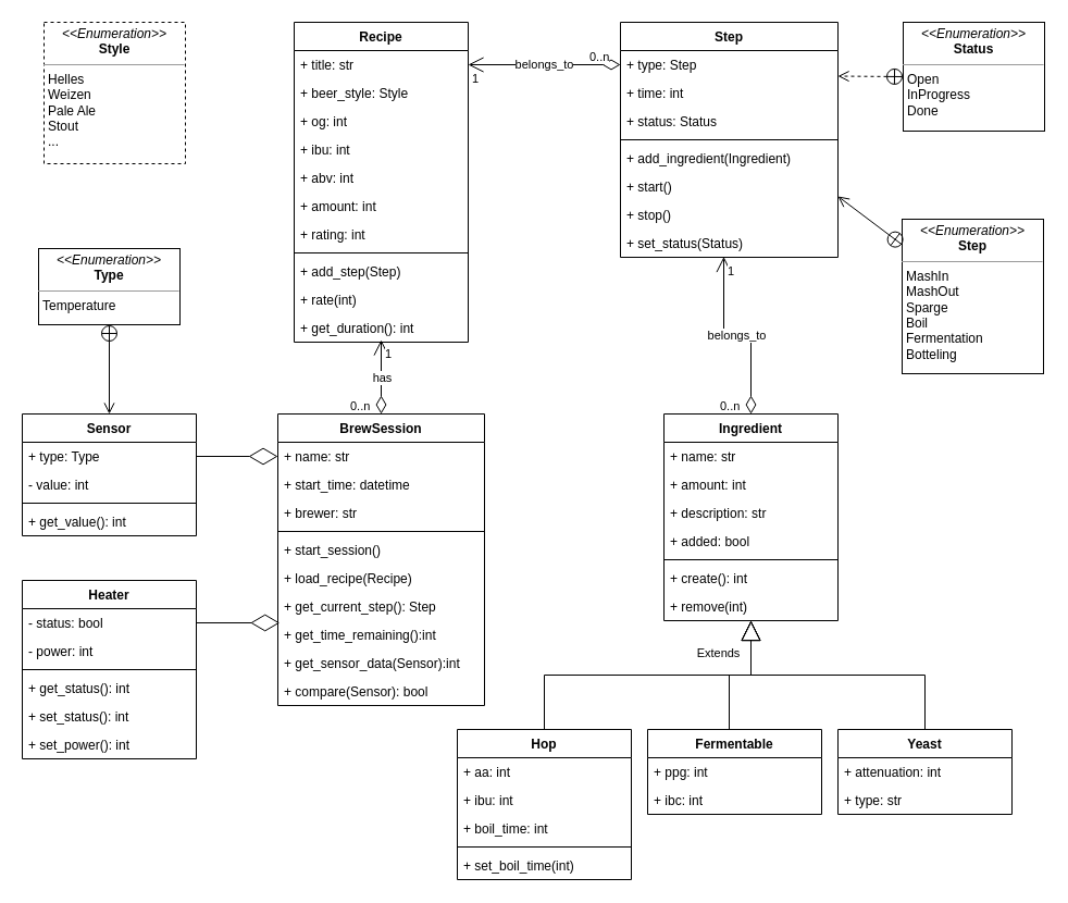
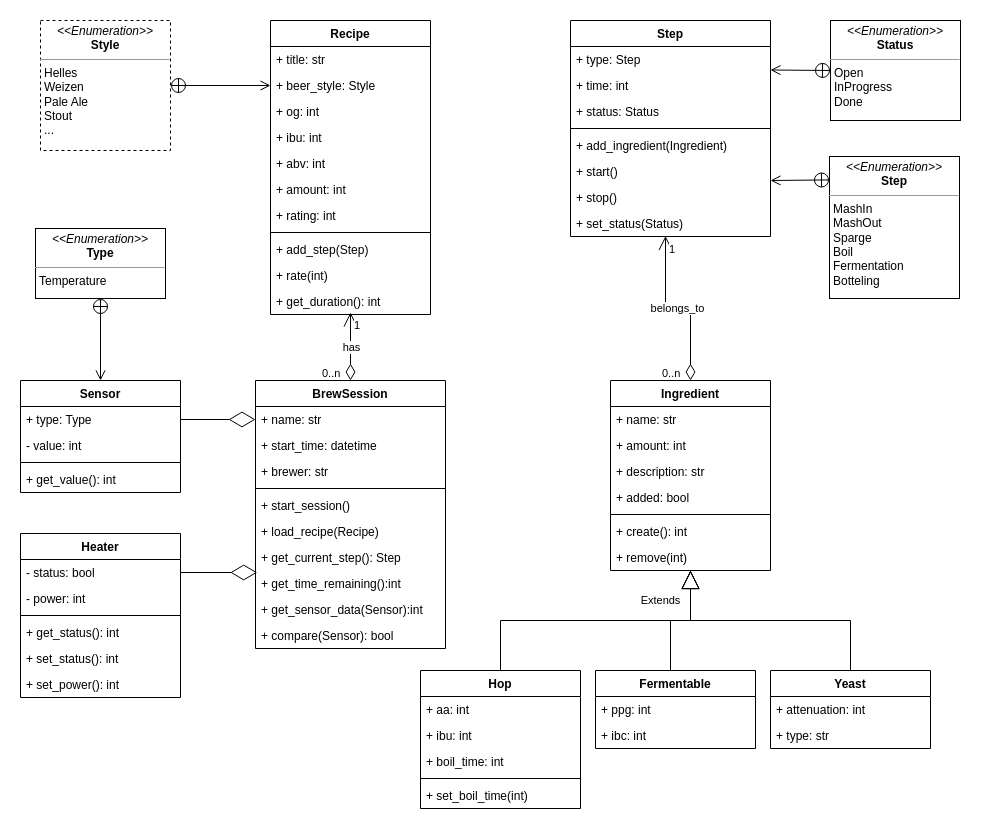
- <mxCell id="64" value="belongs_to" style="endArrow=open;html=1;endSize=12;startArrow=diamondThin;startSize=14;startFill=0;edgeStyle=orthogonalEdgeStyle;rounded=0;exitX=0;exitY=0.5;exitDx=0;exitDy=0;entryX=1;entryY=0.5;entryDx=0;entryDy=0;" parent="1" source="15" target="3" edge="1"><mxGeometry relative="1" as="geometry"><mxPoint x="700" y="390" as="sourcePoint" /><mxPoint x="675" y="245.506" as="targetPoint" /></mxGeometry></mxCell>
- <mxCell id="65" value="0..n" style="edgeLabel;resizable=0;html=1;align=left;verticalAlign=top;" parent="64" connectable="0" vertex="1"><mxGeometry x="-1" relative="1" as="geometry"><mxPoint x="-30" y="-20" as="offset" /></mxGeometry></mxCell>
- <mxCell id="66" value="1" style="edgeLabel;resizable=0;html=1;align=right;verticalAlign=top;" parent="64" connectable="0" vertex="1"><mxGeometry x="1" relative="1" as="geometry"><mxPoint x="10" as="offset" /></mxGeometry></mxCell>
- <mxCell id="48" value="" style="endArrow=open;startArrow=circlePlus;endFill=0;startFill=0;endSize=8;html=1;rounded=0;entryX=1;entryY=0.904;entryDx=0;entryDy=0;exitX=0;exitY=0.5;exitDx=0;exitDy=0;entryPerimeter=0;dashed=1;" parent="1" source="47" target="15" edge="1"><mxGeometry width="160" relative="1" as="geometry"><mxPoint x="800" y="128" as="sourcePoint" /><mxPoint x="800" y="178" as="targetPoint" /></mxGeometry></mxCell>
+ <mxCell id="48" value="" style="endArrow=open;startArrow=circlePlus;endFill=0;startFill=0;endSize=8;html=1;rounded=0;entryX=1;entryY=0.904;entryDx=0;entryDy=0;exitX=0;exitY=0.5;exitDx=0;exitDy=0;entryPerimeter=0;" parent="1" source="47" target="15" edge="1"><mxGeometry width="160" relative="1" as="geometry"><mxPoint x="800" y="128" as="sourcePoint" /><mxPoint x="800" y="178" as="targetPoint" /></mxGeometry></mxCell>
+ <mxCell id="68" value="" style="endArrow=open;startArrow=circlePlus;endFill=0;startFill=0;endSize=8;html=1;rounded=0;entryX=0;entryY=0.5;entryDx=0;entryDy=0;exitX=1;exitY=0.5;exitDx=0;exitDy=0;" parent="1" source="67" target="4" edge="1"><mxGeometry width="160" relative="1" as="geometry"><mxPoint x="810" y="138" as="sourcePoint" /><mxPoint x="810" y="188" as="targetPoint" /></mxGeometry></mxCell>
- <mxCell id="45" value="&lt;p style=&quot;margin:0px;margin-top:4px;text-align:center;&quot;&gt;&lt;i&gt;&amp;lt;&amp;lt;Enumeration&amp;gt;&amp;gt;&lt;/i&gt;&lt;br&gt;&lt;b&gt;Step&lt;/b&gt;&lt;/p&gt;&lt;hr size=&quot;1&quot;&gt;&lt;p style=&quot;margin:0px;margin-left:4px;&quot;&gt;MashIn&lt;/p&gt;&lt;p style=&quot;margin:0px;margin-left:4px;&quot;&gt;MashOut&lt;/p&gt;&lt;p style=&quot;margin:0px;margin-left:4px;&quot;&gt;Sparge&lt;/p&gt;&lt;p style=&quot;margin:0px;margin-left:4px;&quot;&gt;Boil&lt;/p&gt;&lt;p style=&quot;margin:0px;margin-left:4px;&quot;&gt;Fermentation&lt;/p&gt;&lt;p style=&quot;margin:0px;margin-left:4px;&quot;&gt;Botteling&lt;/p&gt;&lt;p style=&quot;margin:0px;margin-left:4px;&quot;&gt;&lt;br&gt;&lt;/p&gt;" style="verticalAlign=top;align=left;overflow=fill;fontSize=12;fontFamily=Helvetica;html=1;" parent="1" vertex="1"><mxGeometry x="829" y="201" width="130" height="142" as="geometry" /></mxCell>
+ <mxCell id="45" value="&lt;p style=&quot;margin:0px;margin-top:4px;text-align:center;&quot;&gt;&lt;i&gt;&amp;lt;&amp;lt;Enumeration&amp;gt;&amp;gt;&lt;/i&gt;&lt;br&gt;&lt;b&gt;Step&lt;/b&gt;&lt;/p&gt;&lt;hr size=&quot;1&quot;&gt;&lt;p style=&quot;margin:0px;margin-left:4px;&quot;&gt;MashIn&lt;/p&gt;&lt;p style=&quot;margin:0px;margin-left:4px;&quot;&gt;MashOut&lt;/p&gt;&lt;p style=&quot;margin:0px;margin-left:4px;&quot;&gt;Sparge&lt;/p&gt;&lt;p style=&quot;margin:0px;margin-left:4px;&quot;&gt;Boil&lt;/p&gt;&lt;p style=&quot;margin:0px;margin-left:4px;&quot;&gt;Fermentation&lt;/p&gt;&lt;p style=&quot;margin:0px;margin-left:4px;&quot;&gt;Botteling&lt;/p&gt;&lt;p style=&quot;margin:0px;margin-left:4px;&quot;&gt;&lt;br&gt;&lt;/p&gt;" style="verticalAlign=top;align=left;overflow=fill;fontSize=12;fontFamily=Helvetica;html=1;" parent="1" vertex="1"><mxGeometry x="829" y="156" width="130" height="142" as="geometry" /></mxCell>
